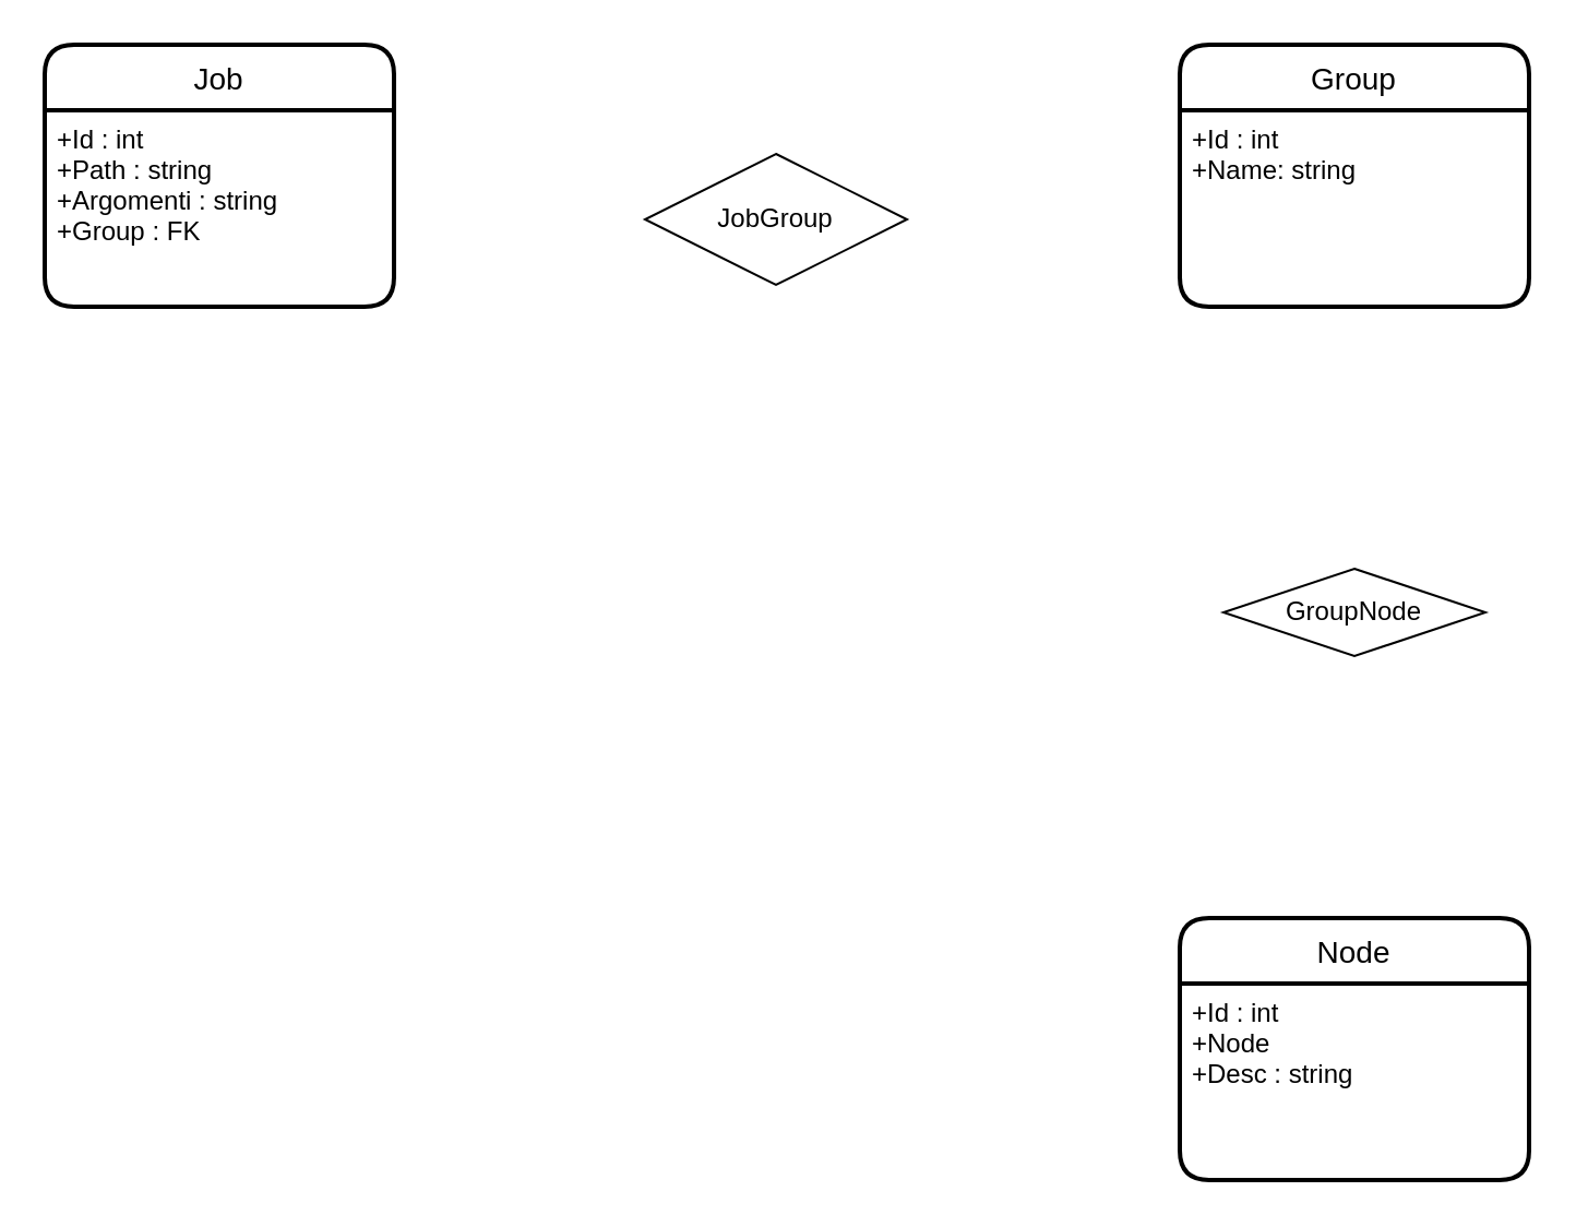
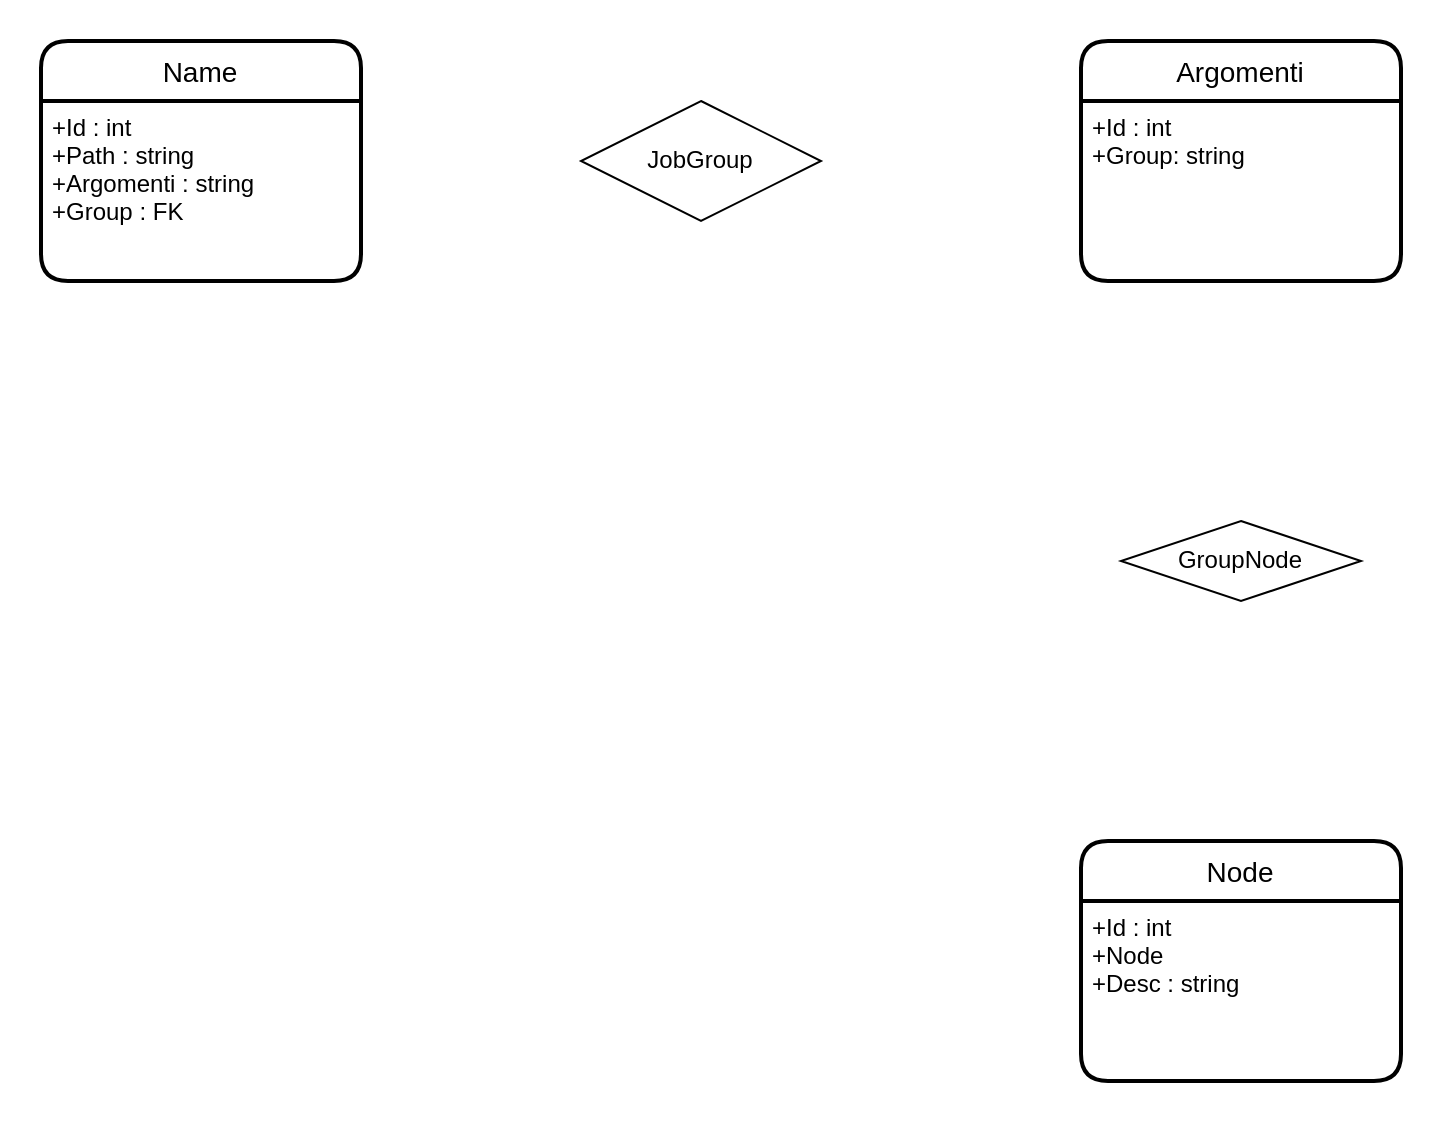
- <mxCell id="2" value="Job" style="swimlane;childLayout=stackLayout;horizontal=1;startSize=30;horizontalStack=0;rounded=1;fontSize=14;fontStyle=0;strokeWidth=2;resizeParent=0;resizeLast=1;shadow=0;dashed=0;align=center;" parent="1" vertex="1"><mxGeometry x="20" y="20" width="160" height="120" as="geometry" /></mxCell>
+ <mxCell id="2" value="Name" style="swimlane;childLayout=stackLayout;horizontal=1;startSize=30;horizontalStack=0;rounded=1;fontSize=14;fontStyle=0;strokeWidth=2;resizeParent=0;resizeLast=1;shadow=0;dashed=0;align=center;" parent="1" vertex="1"><mxGeometry x="20" y="20" width="160" height="120" as="geometry" /></mxCell>
- <mxCell id="6" value="Group" style="swimlane;childLayout=stackLayout;horizontal=1;startSize=30;horizontalStack=0;rounded=1;fontSize=14;fontStyle=0;strokeWidth=2;resizeParent=0;resizeLast=1;shadow=0;dashed=0;align=center;" parent="1" vertex="1"><mxGeometry x="540" y="20" width="160" height="120" as="geometry" /></mxCell>
+ <mxCell id="6" value="Argomenti" style="swimlane;childLayout=stackLayout;horizontal=1;startSize=30;horizontalStack=0;rounded=1;fontSize=14;fontStyle=0;strokeWidth=2;resizeParent=0;resizeLast=1;shadow=0;dashed=0;align=center;" parent="1" vertex="1"><mxGeometry x="540" y="20" width="160" height="120" as="geometry" /></mxCell>
- <mxCell id="7" value="+Id : int&#10;+Name: string&#10;" style="align=left;strokeColor=none;fillColor=none;spacingLeft=4;fontSize=12;verticalAlign=top;resizable=0;rotatable=0;part=1;" parent="6" vertex="1"><mxGeometry y="30" width="160" height="90" as="geometry" /></mxCell>
+ <mxCell id="7" value="+Id : int&#10;+Group: string&#10;" style="align=left;strokeColor=none;fillColor=none;spacingLeft=4;fontSize=12;verticalAlign=top;resizable=0;rotatable=0;part=1;" parent="6" vertex="1"><mxGeometry y="30" width="160" height="90" as="geometry" /></mxCell>
- <mxCell id="8" value="JobGroup" style="shape=rhombus;perimeter=rhombusPerimeter;whiteSpace=wrap;html=1;align=center;" parent="1" vertex="1"><mxGeometry x="295" y="70" width="120" height="60" as="geometry" /></mxCell>
+ <mxCell id="8" value="JobGroup" style="shape=rhombus;perimeter=rhombusPerimeter;whiteSpace=wrap;html=1;align=center;" parent="1" vertex="1"><mxGeometry x="290" y="50" width="120" height="60" as="geometry" /></mxCell>
